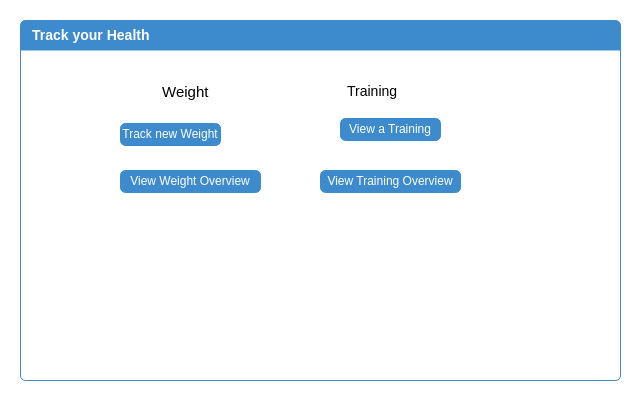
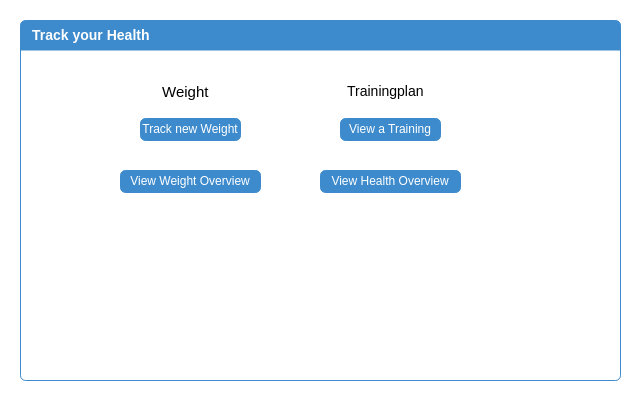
- <mxCell id="6" value="&lt;font style=&quot;font-size: 14px&quot;&gt;Training&lt;/font&gt;" style="text;html=1;resizable=0;points=[];autosize=1;align=left;verticalAlign=top;spacingTop=-4;" parent="2" vertex="1"><mxGeometry x="325" y="60" width="90" height="20" as="geometry" /></mxCell>
+ <mxCell id="6" value="&lt;font style=&quot;font-size: 14px&quot;&gt;Trainingplan&lt;/font&gt;" style="text;html=1;resizable=0;points=[];autosize=1;align=left;verticalAlign=top;spacingTop=-4;" parent="2" vertex="1"><mxGeometry x="325" y="60" width="90" height="20" as="geometry" /></mxCell>
- <mxCell id="5" value="Track new Weight" style="html=1;shadow=0;dashed=0;shape=mxgraph.bootstrap.rrect;rSize=5;fillColor=#3D8BCD;align=center;strokeColor=#3D8BCD;fontColor=#ffffff;fontSize=12;whiteSpace=wrap;" parent="2" vertex="1"><mxGeometry x="100" y="103" width="100" height="22" as="geometry" /></mxCell>
+ <mxCell id="5" value="Track new Weight" style="html=1;shadow=0;dashed=0;shape=mxgraph.bootstrap.rrect;rSize=5;fillColor=#3D8BCD;align=center;strokeColor=#3D8BCD;fontColor=#ffffff;fontSize=12;whiteSpace=wrap;" parent="2" vertex="1"><mxGeometry x="120" y="98" width="100" height="22" as="geometry" /></mxCell>
- <mxCell id="8" value="View Training Overview" style="html=1;shadow=0;dashed=0;shape=mxgraph.bootstrap.rrect;rSize=5;fillColor=#3D8BCD;align=center;strokeColor=#3D8BCD;fontColor=#ffffff;fontSize=12;whiteSpace=wrap;" vertex="1" parent="2"><mxGeometry x="300" y="150" width="140" height="22" as="geometry" /></mxCell>
+ <mxCell id="8" value="View Health Overview" style="html=1;shadow=0;dashed=0;shape=mxgraph.bootstrap.rrect;rSize=5;fillColor=#3D8BCD;align=center;strokeColor=#3D8BCD;fontColor=#ffffff;fontSize=12;whiteSpace=wrap;" vertex="1" parent="2"><mxGeometry x="300" y="150" width="140" height="22" as="geometry" /></mxCell>
